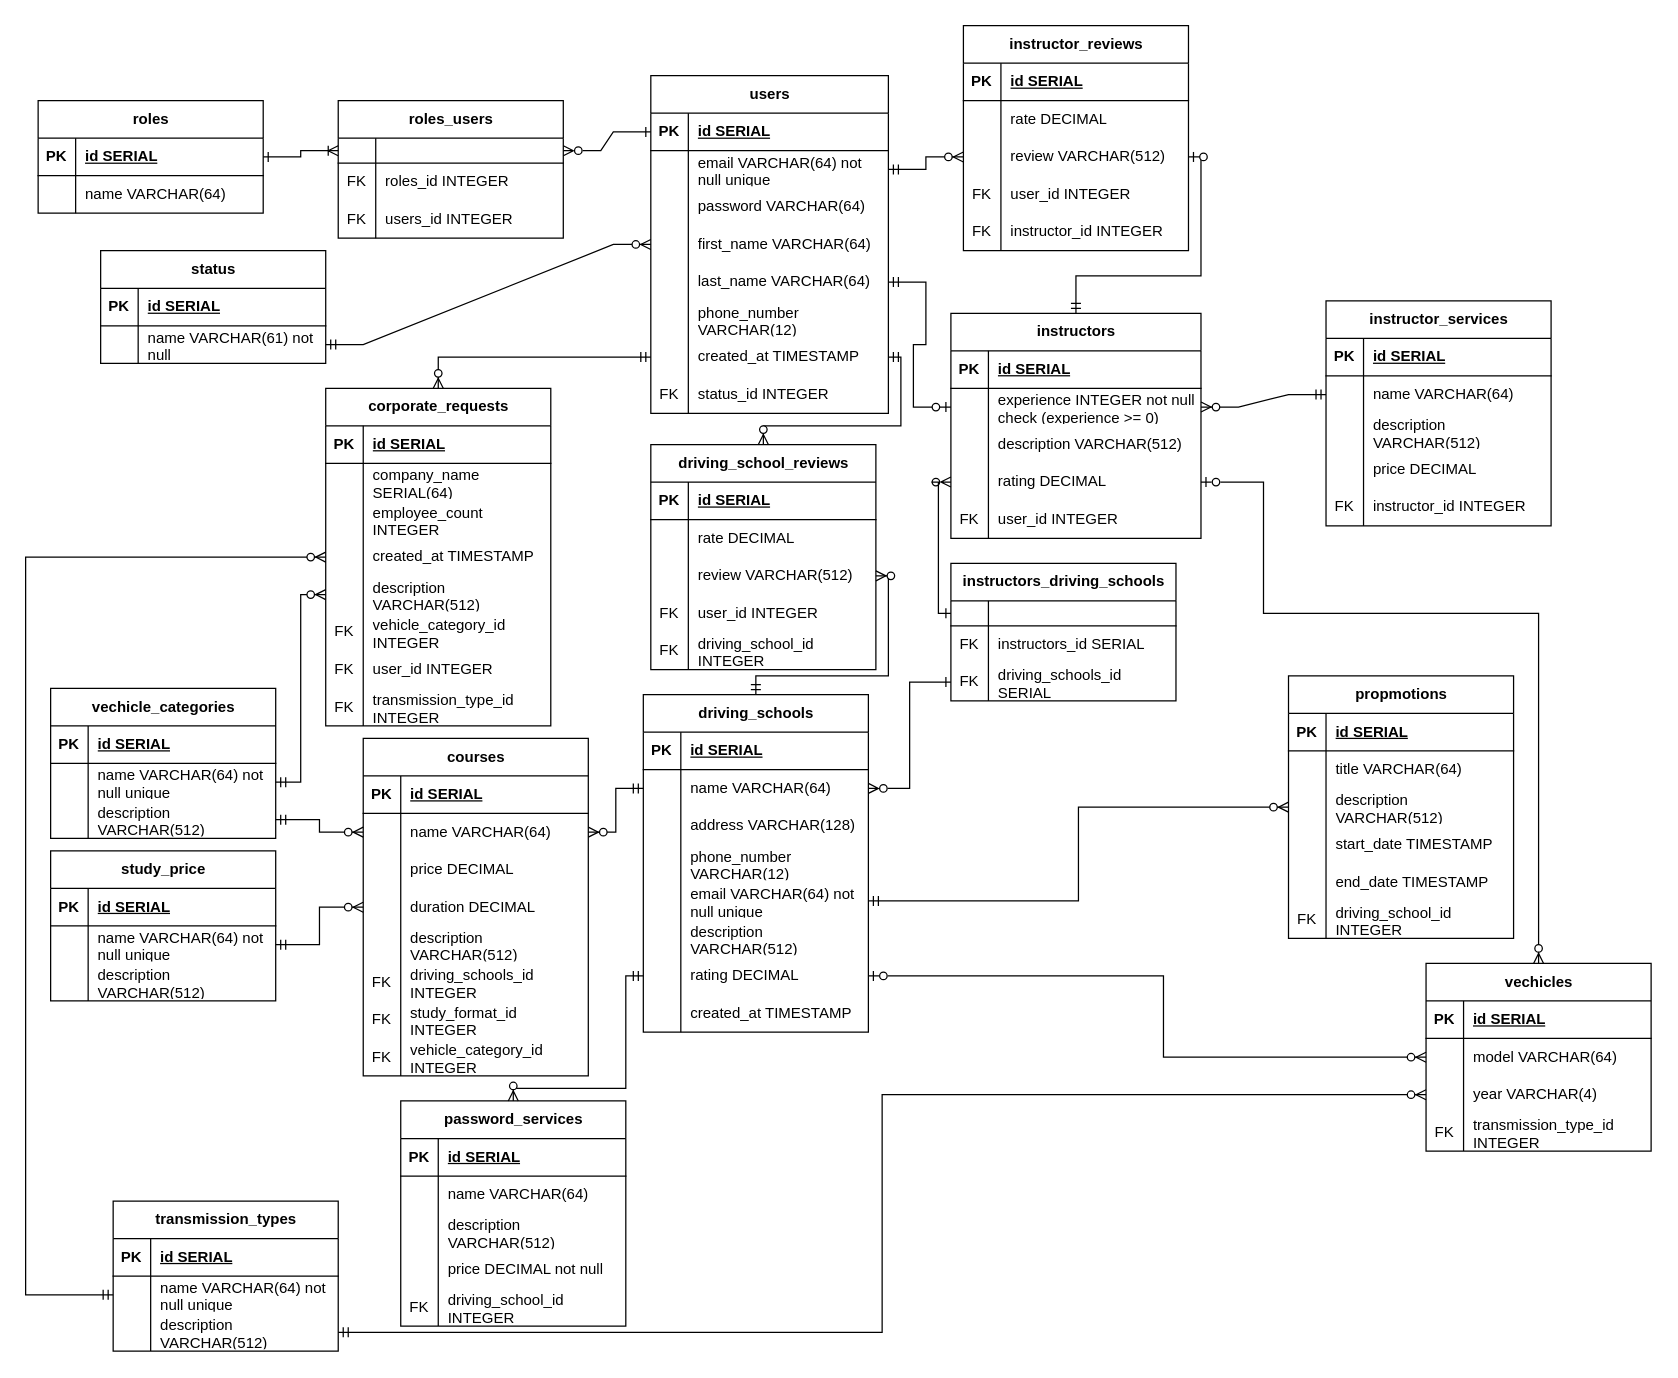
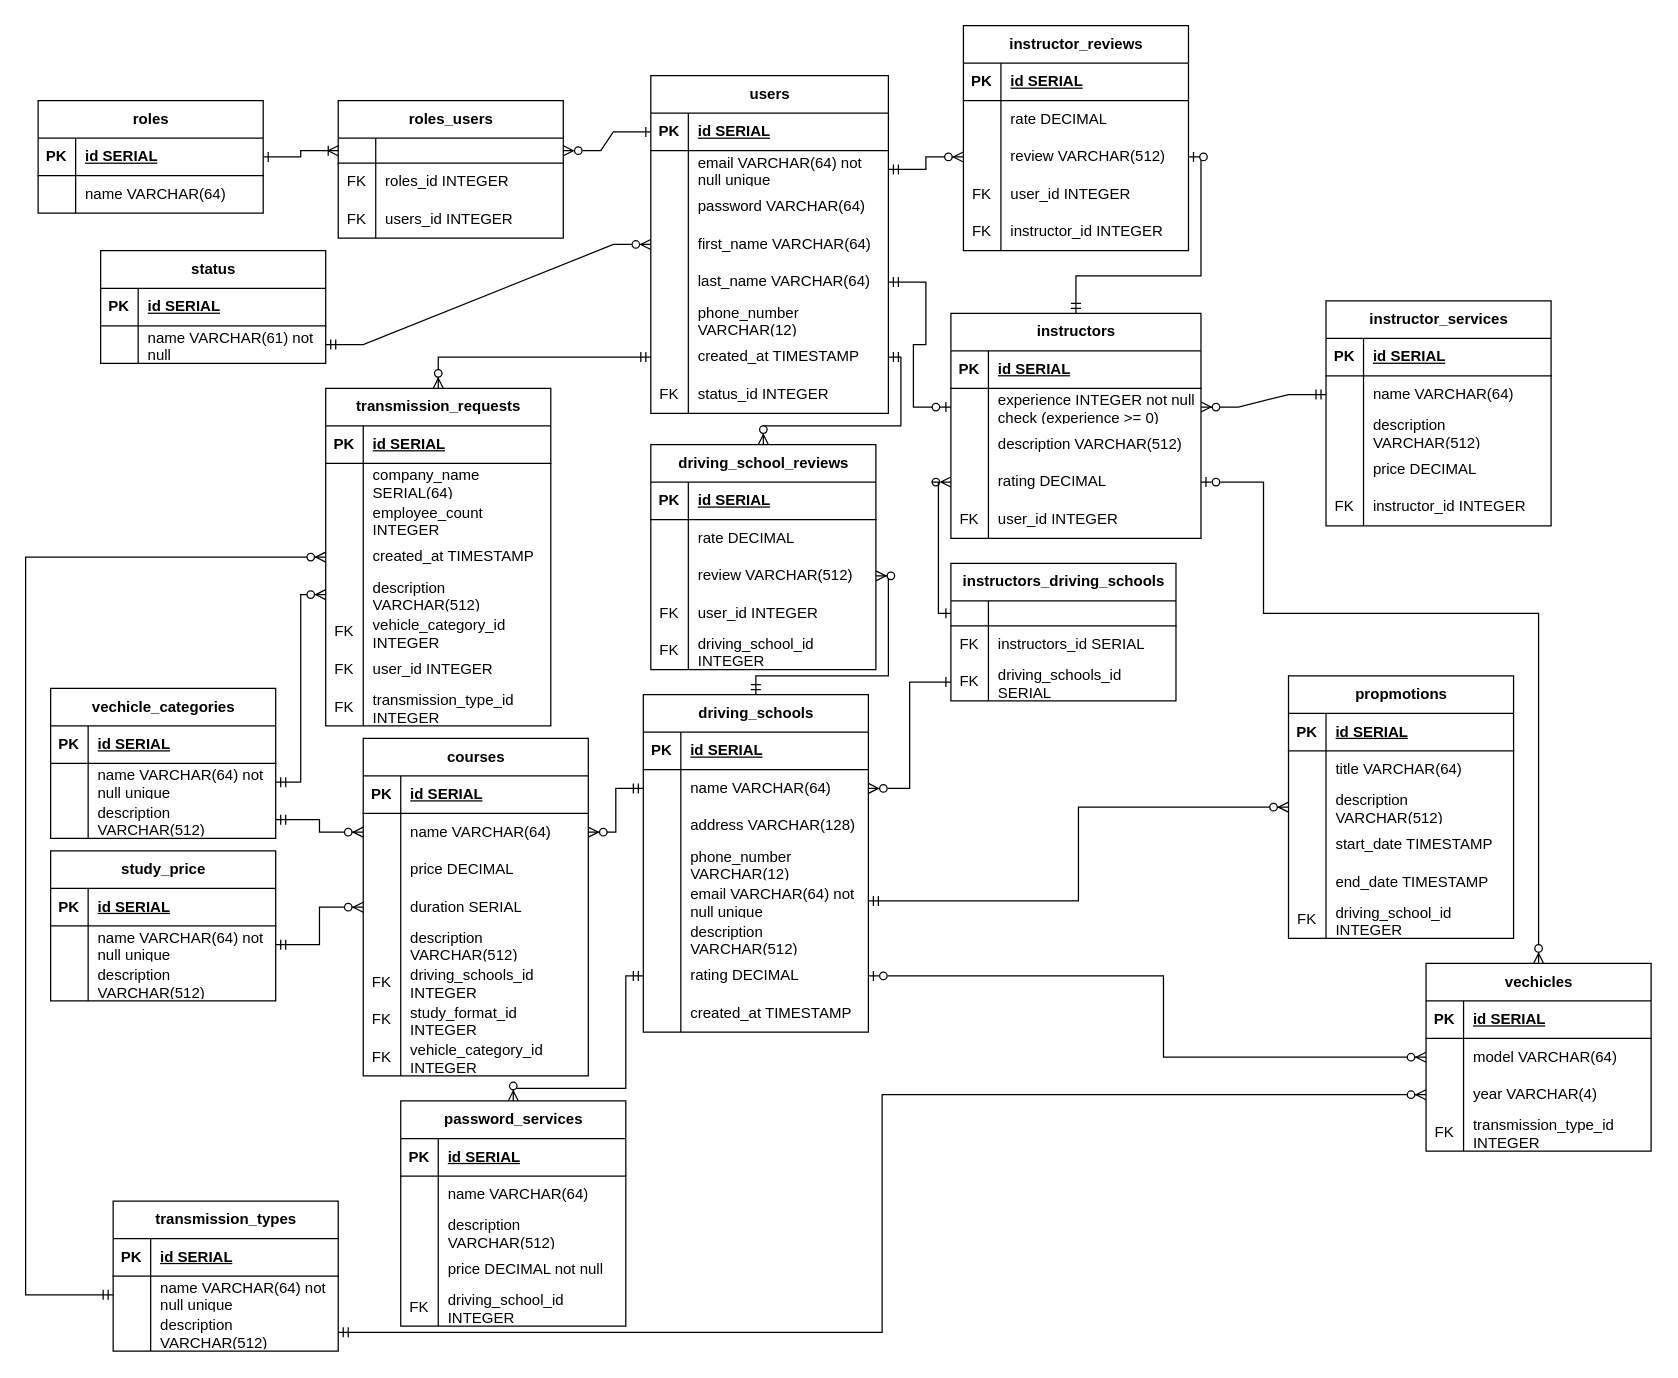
- <mxCell id="112" value="corporate_requests" style="shape=table;startSize=30;container=1;collapsible=1;childLayout=tableLayout;fixedRows=1;rowLines=0;fontStyle=1;align=center;resizeLast=1;html=1;" parent="1" vertex="1"><mxGeometry x="260" y="310" width="180" height="270" as="geometry" /></mxCell>
+ <mxCell id="112" value="transmission_requests" style="shape=table;startSize=30;container=1;collapsible=1;childLayout=tableLayout;fixedRows=1;rowLines=0;fontStyle=1;align=center;resizeLast=1;html=1;" parent="1" vertex="1"><mxGeometry x="260" y="310" width="180" height="270" as="geometry" /></mxCell>
- <mxCell id="229" value="duration DECIMAL" style="shape=partialRectangle;connectable=0;fillColor=none;top=0;left=0;bottom=0;right=0;align=left;spacingLeft=6;overflow=hidden;whiteSpace=wrap;html=1;" parent="227" vertex="1"><mxGeometry x="30" width="150" height="30" as="geometry"><mxRectangle width="150" height="30" as="alternateBounds" /></mxGeometry></mxCell>
+ <mxCell id="229" value="duration SERIAL" style="shape=partialRectangle;connectable=0;fillColor=none;top=0;left=0;bottom=0;right=0;align=left;spacingLeft=6;overflow=hidden;whiteSpace=wrap;html=1;" parent="227" vertex="1"><mxGeometry x="30" width="150" height="30" as="geometry"><mxRectangle width="150" height="30" as="alternateBounds" /></mxGeometry></mxCell>
